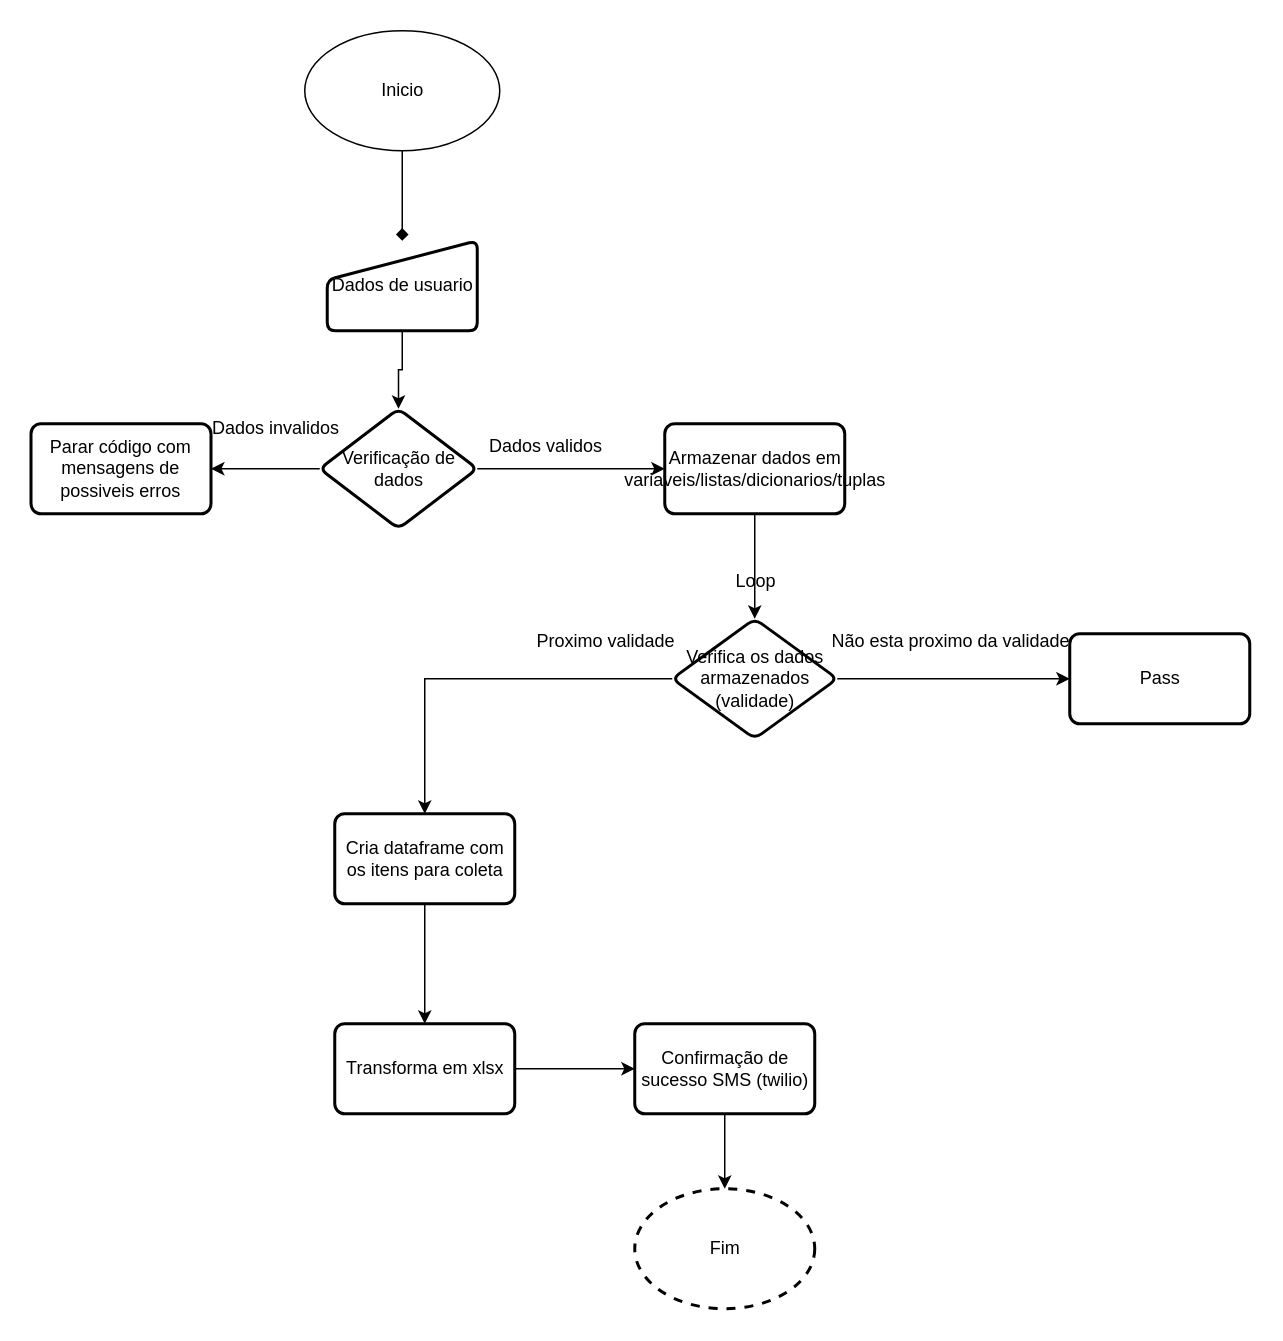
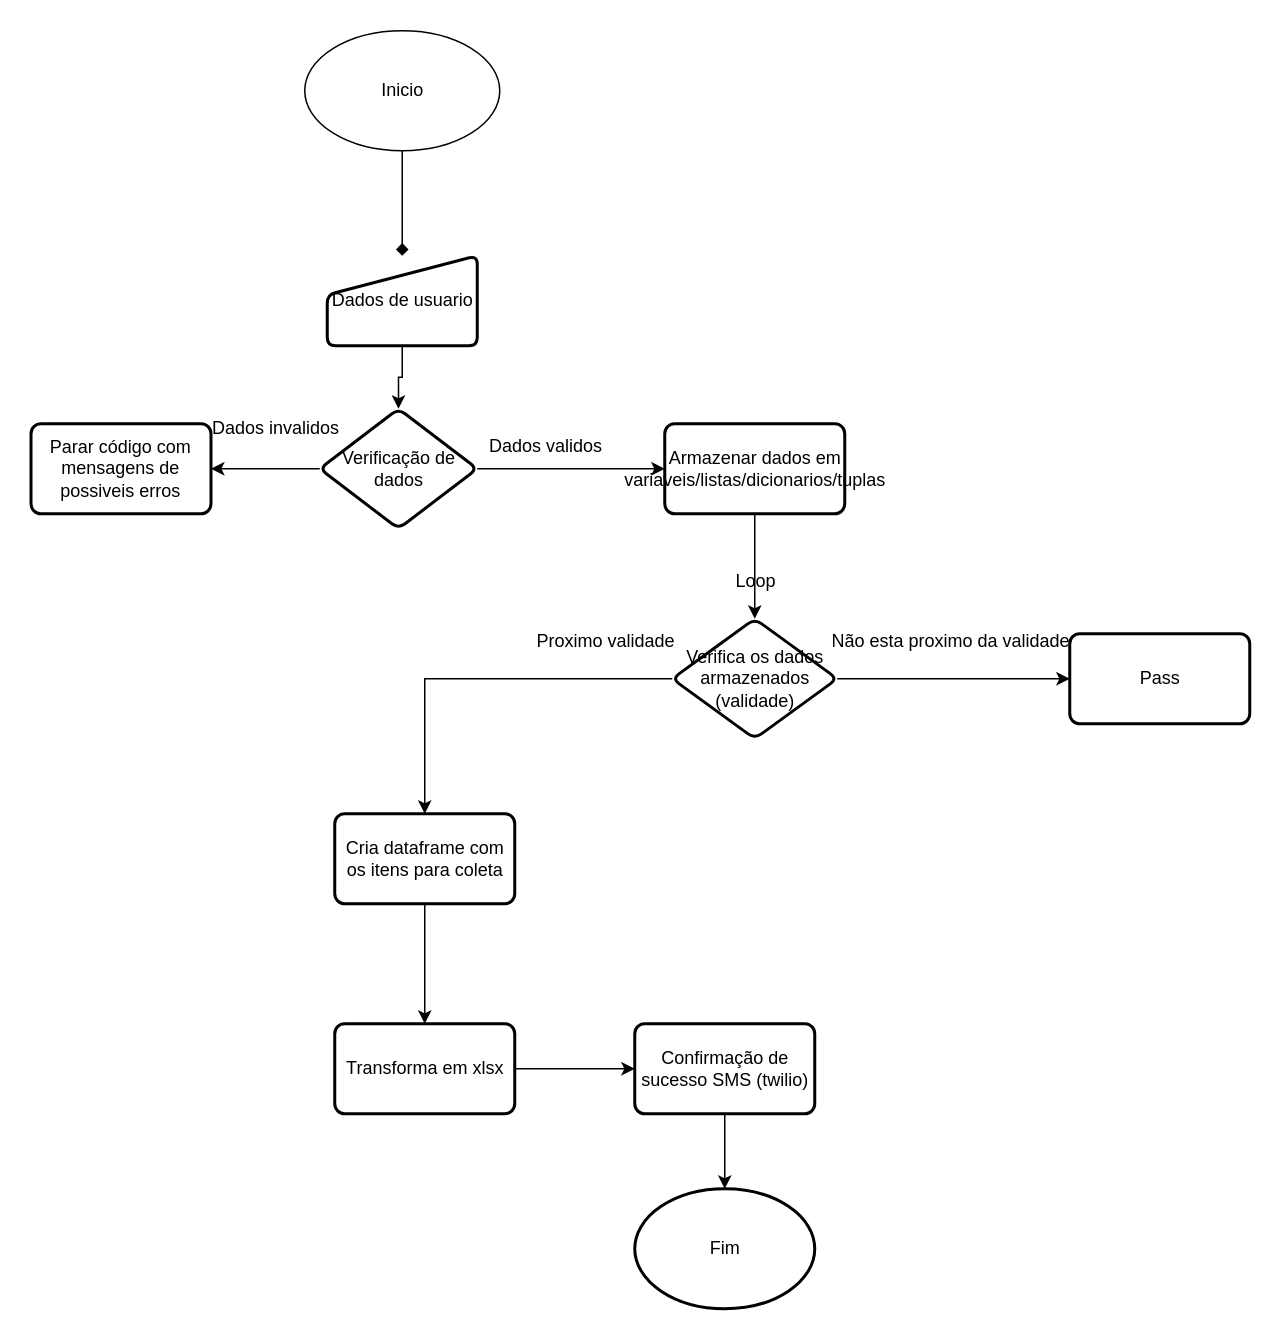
- <mxCell id="5" value="Dados de usuario" style="html=1;strokeWidth=2;shape=manualInput;whiteSpace=wrap;rounded=1;size=26;arcSize=11;" vertex="1" parent="1"><mxGeometry x="217.5" y="160" width="100" height="60" as="geometry" /></mxCell>
+ <mxCell id="5" value="Dados de usuario" style="html=1;strokeWidth=2;shape=manualInput;whiteSpace=wrap;rounded=1;size=26;arcSize=11;" vertex="1" parent="1"><mxGeometry x="217.5" y="170" width="100" height="60" as="geometry" /></mxCell>
- <mxCell id="27" value="Fim" style="ellipse;whiteSpace=wrap;html=1;strokeWidth=2;rounded=1;arcSize=11;dashed=1;" vertex="1" parent="1"><mxGeometry x="422.5" y="792" width="120" height="80" as="geometry" /></mxCell>
+ <mxCell id="27" value="Fim" style="ellipse;whiteSpace=wrap;html=1;strokeWidth=2;rounded=1;arcSize=11;" vertex="1" parent="1"><mxGeometry x="422.5" y="792" width="120" height="80" as="geometry" /></mxCell>
